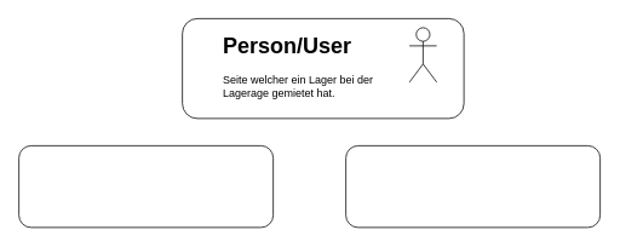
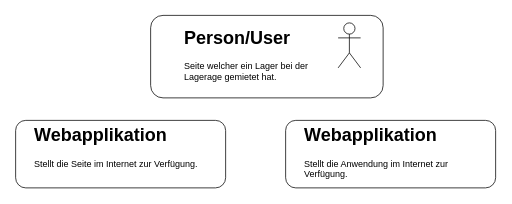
+ <mxCell id="6" value="&lt;h1&gt;Webapplikation&lt;/h1&gt;&lt;p&gt;Stellt die Seite im Internet zur Verfügung.&lt;/p&gt;" style="text;html=1;strokeColor=none;fillColor=none;spacing=5;spacingTop=-20;whiteSpace=wrap;overflow=hidden;rounded=0;" vertex="1" parent="1"><mxGeometry x="40" y="160" width="250" height="80" as="geometry" /></mxCell>
+ <mxCell id="8" value="&lt;h1&gt;Webapplikation&lt;/h1&gt;&lt;p&gt;Stellt die Anwendung im Internet zur Verfügung.&lt;/p&gt;" style="text;html=1;strokeColor=none;fillColor=none;spacing=5;spacingTop=-20;whiteSpace=wrap;overflow=hidden;rounded=0;" vertex="1" parent="1"><mxGeometry x="400" y="160" width="250" height="80" as="geometry" /></mxCell>
